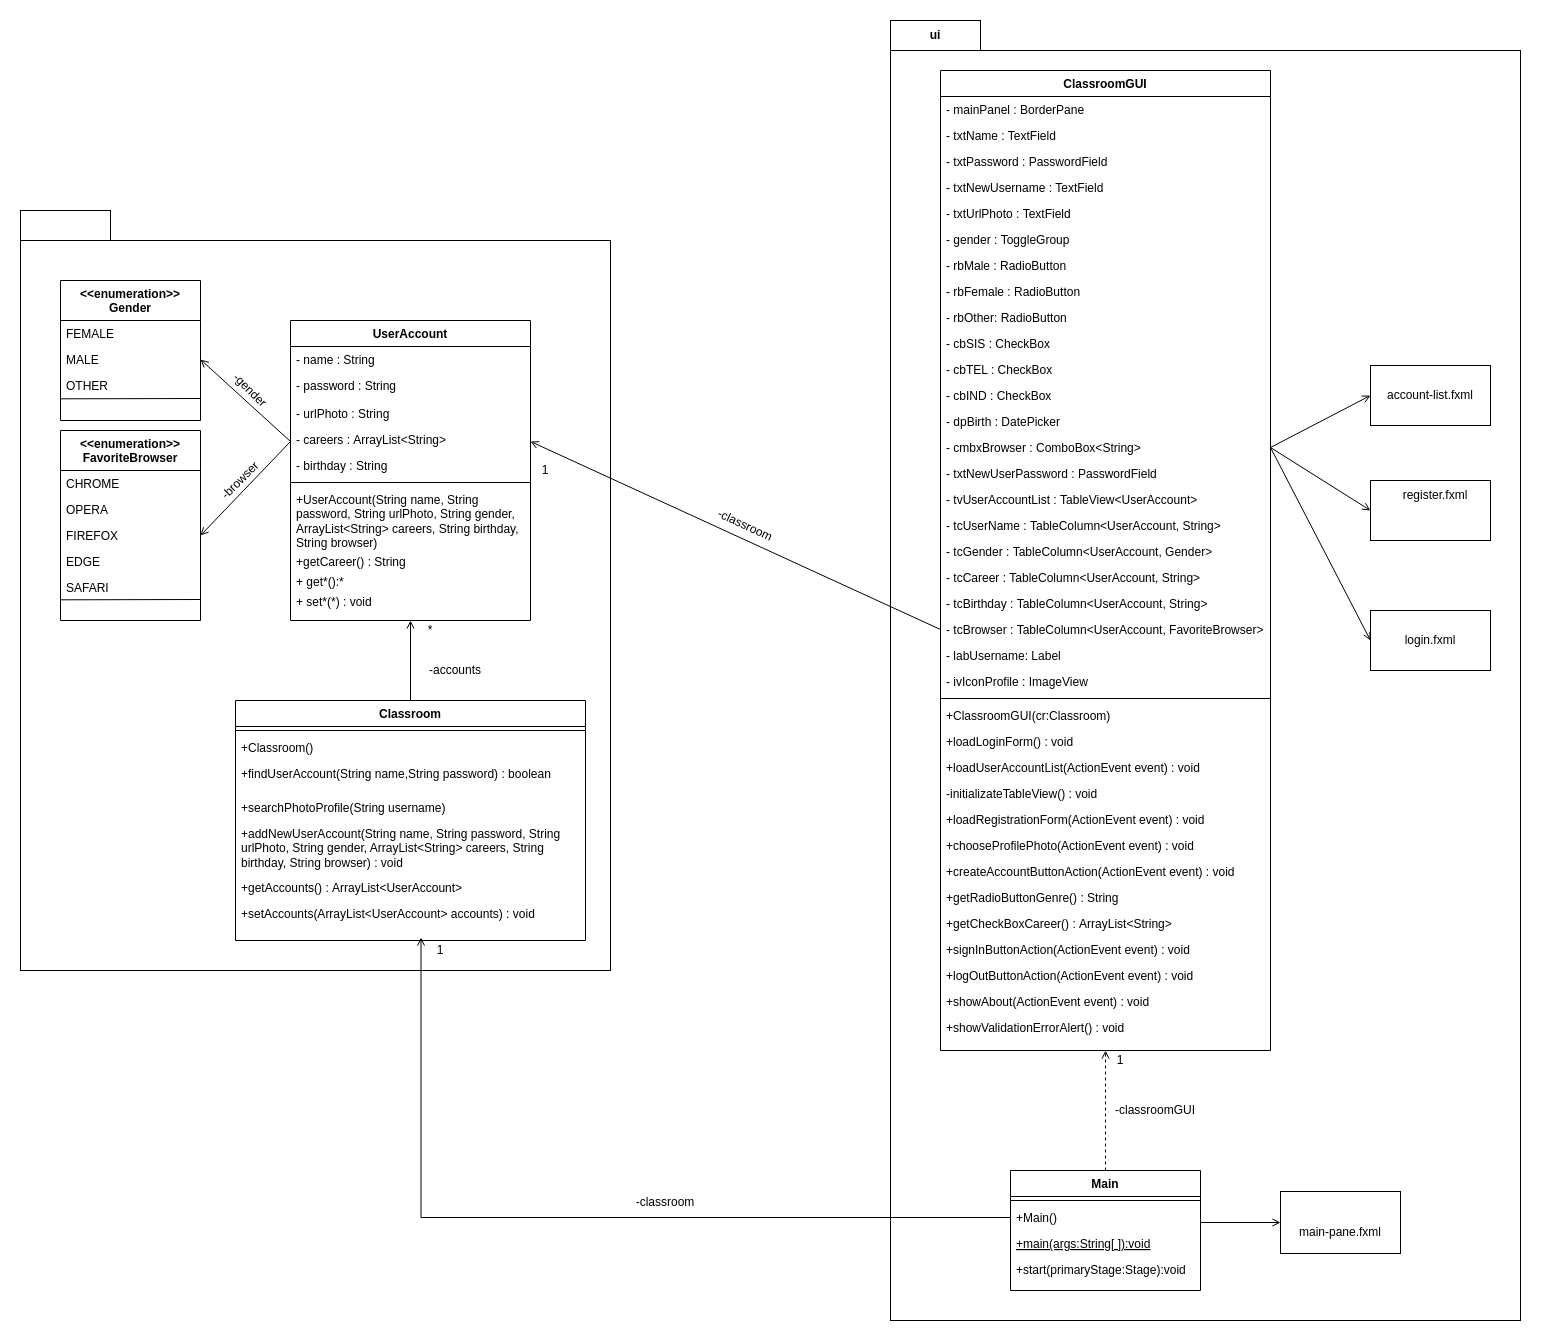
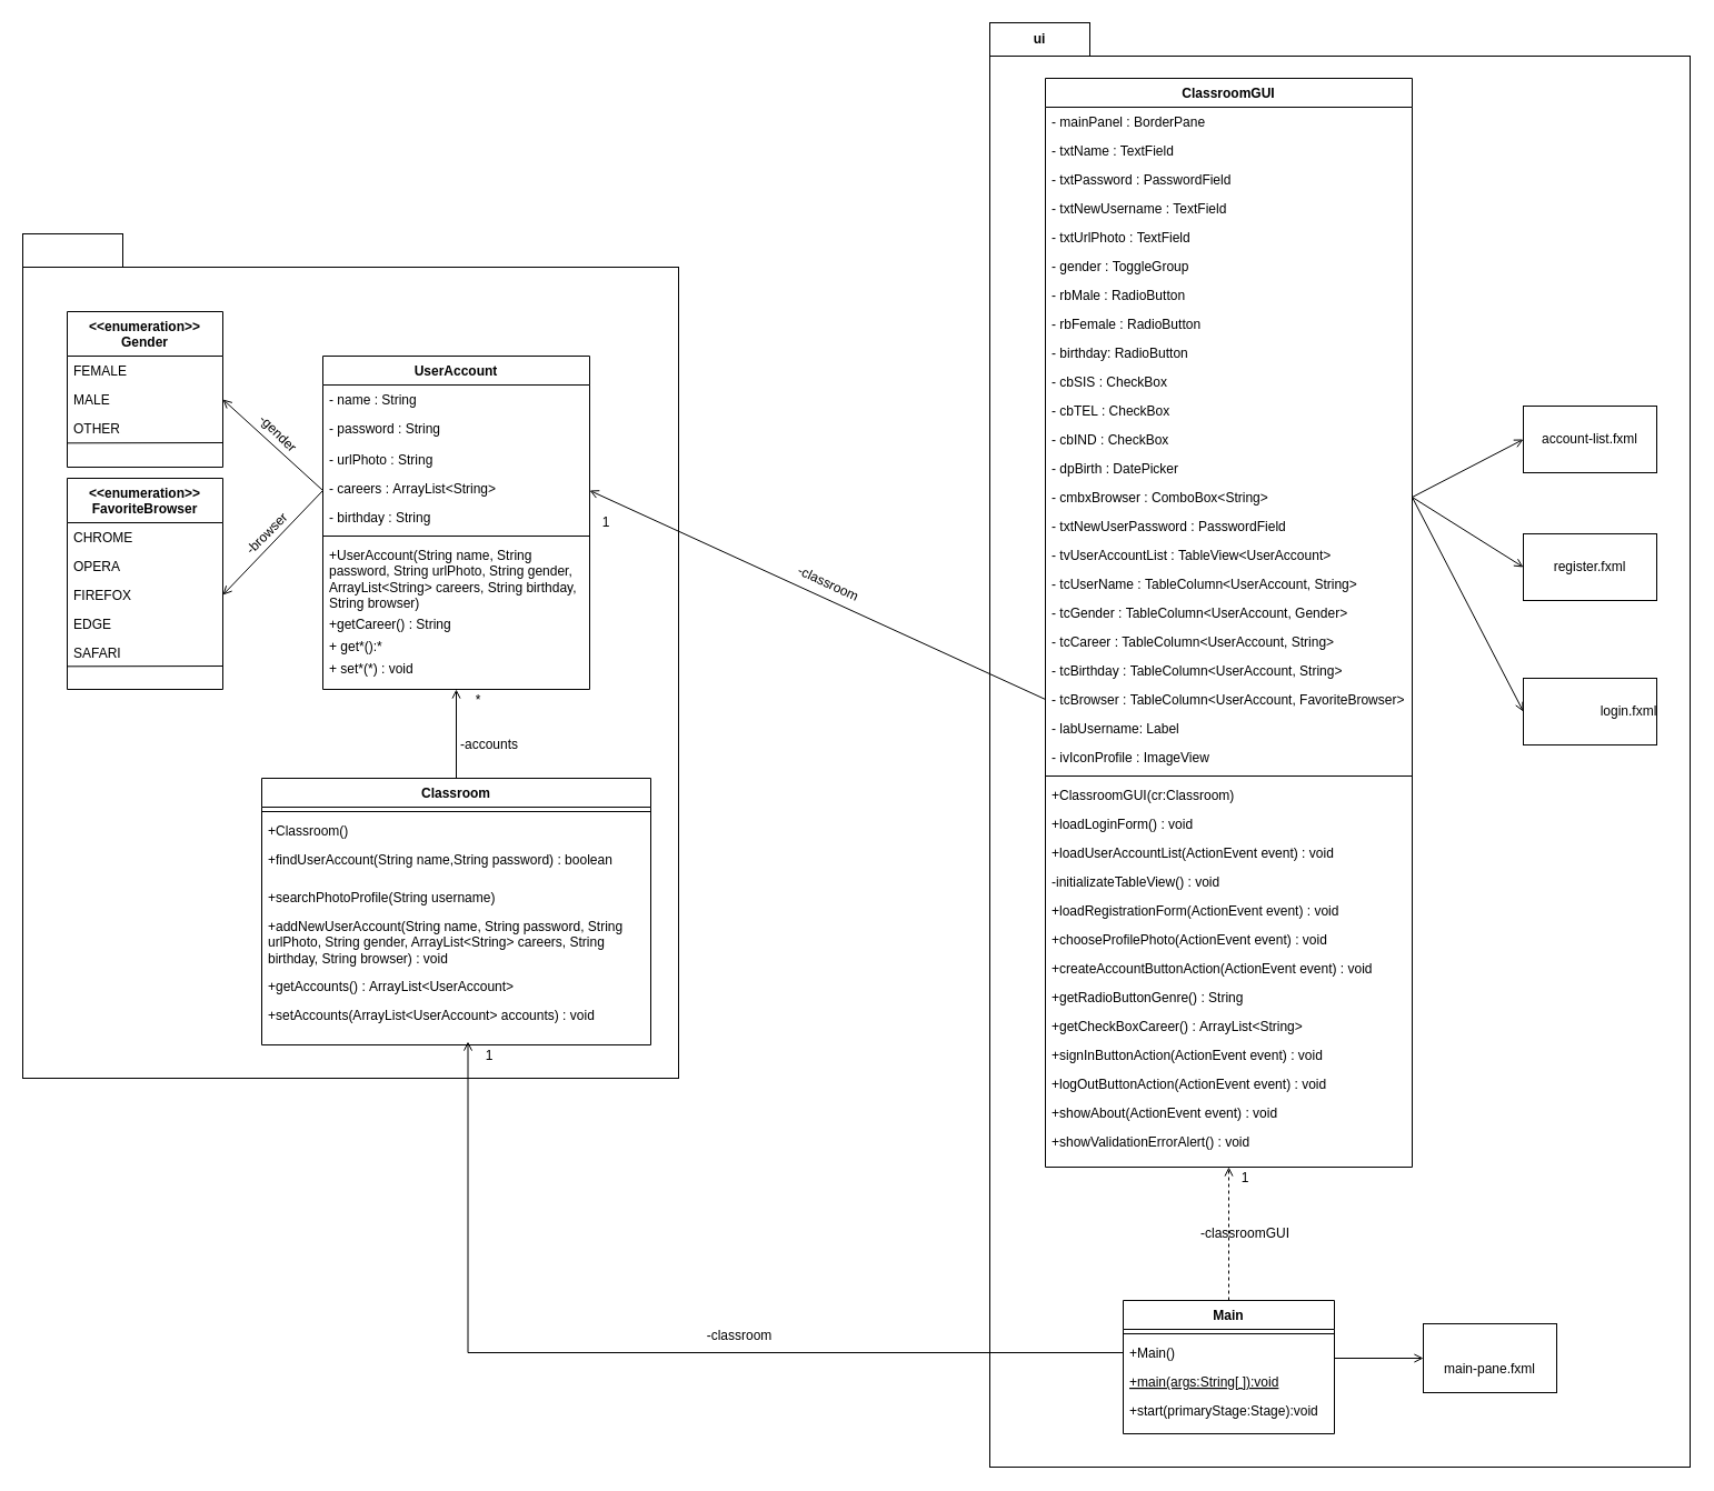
- <mxCell id="37" value="- rbOther: RadioButton" style="text;align=left;verticalAlign=top;spacingLeft=4;spacingRight=4;overflow=hidden;rotatable=0;points=[[0,0.5],[1,0.5]];portConstraint=eastwest;rounded=0;shadow=0;html=0;" parent="28" vertex="1"><mxGeometry y="234" width="330" height="26" as="geometry" /></mxCell>
+ <mxCell id="37" value="- birthday: RadioButton" style="text;align=left;verticalAlign=top;spacingLeft=4;spacingRight=4;overflow=hidden;rotatable=0;points=[[0,0.5],[1,0.5]];portConstraint=eastwest;rounded=0;shadow=0;html=0;" parent="28" vertex="1"><mxGeometry y="234" width="330" height="26" as="geometry" /></mxCell>
- <mxCell id="75" value="register.fxml" style="text;html=1;strokeColor=none;fillColor=none;align=center;verticalAlign=middle;whiteSpace=wrap;rounded=0;" parent="1" vertex="1"><mxGeometry x="1405" y="485" width="60" height="20" as="geometry" /></mxCell>
+ <mxCell id="75" value="register.fxml" style="text;html=1;strokeColor=none;fillColor=none;align=center;verticalAlign=middle;whiteSpace=wrap;rounded=0;" parent="1" vertex="1"><mxGeometry x="1400" y="500" width="60" height="20" as="geometry" /></mxCell>
- <mxCell id="76" value="login.fxml" style="text;html=1;strokeColor=none;fillColor=none;align=center;verticalAlign=middle;whiteSpace=wrap;rounded=0;" parent="1" vertex="1"><mxGeometry x="1410" y="630" width="40" height="20" as="geometry" /></mxCell>
+ <mxCell id="76" value="login.fxml" style="text;html=1;strokeColor=none;fillColor=none;align=center;verticalAlign=middle;whiteSpace=wrap;rounded=0;" parent="1" vertex="1"><mxGeometry x="1445" y="630" width="40" height="20" as="geometry" /></mxCell>
- <mxCell id="69" value="-accounts" style="text;html=1;strokeColor=none;fillColor=none;align=center;verticalAlign=middle;whiteSpace=wrap;rounded=0;" parent="1" vertex="1"><mxGeometry x="425" y="660" width="60" height="20" as="geometry" /></mxCell>
+ <mxCell id="69" value="-accounts" style="text;html=1;strokeColor=none;fillColor=none;align=center;verticalAlign=middle;whiteSpace=wrap;rounded=0;" parent="1" vertex="1"><mxGeometry x="410" y="660" width="60" height="20" as="geometry" /></mxCell>
- <mxCell id="92" value="-classroomGUI" style="text;html=1;strokeColor=none;fillColor=none;align=center;verticalAlign=middle;whiteSpace=wrap;rounded=0;" parent="1" vertex="1"><mxGeometry x="1110" y="1100" width="90" height="20" as="geometry" /></mxCell>
+ <mxCell id="92" value="-classroomGUI" style="text;html=1;strokeColor=none;fillColor=none;align=center;verticalAlign=middle;whiteSpace=wrap;rounded=0;" parent="1" vertex="1"><mxGeometry x="1075" y="1100" width="90" height="20" as="geometry" /></mxCell>
